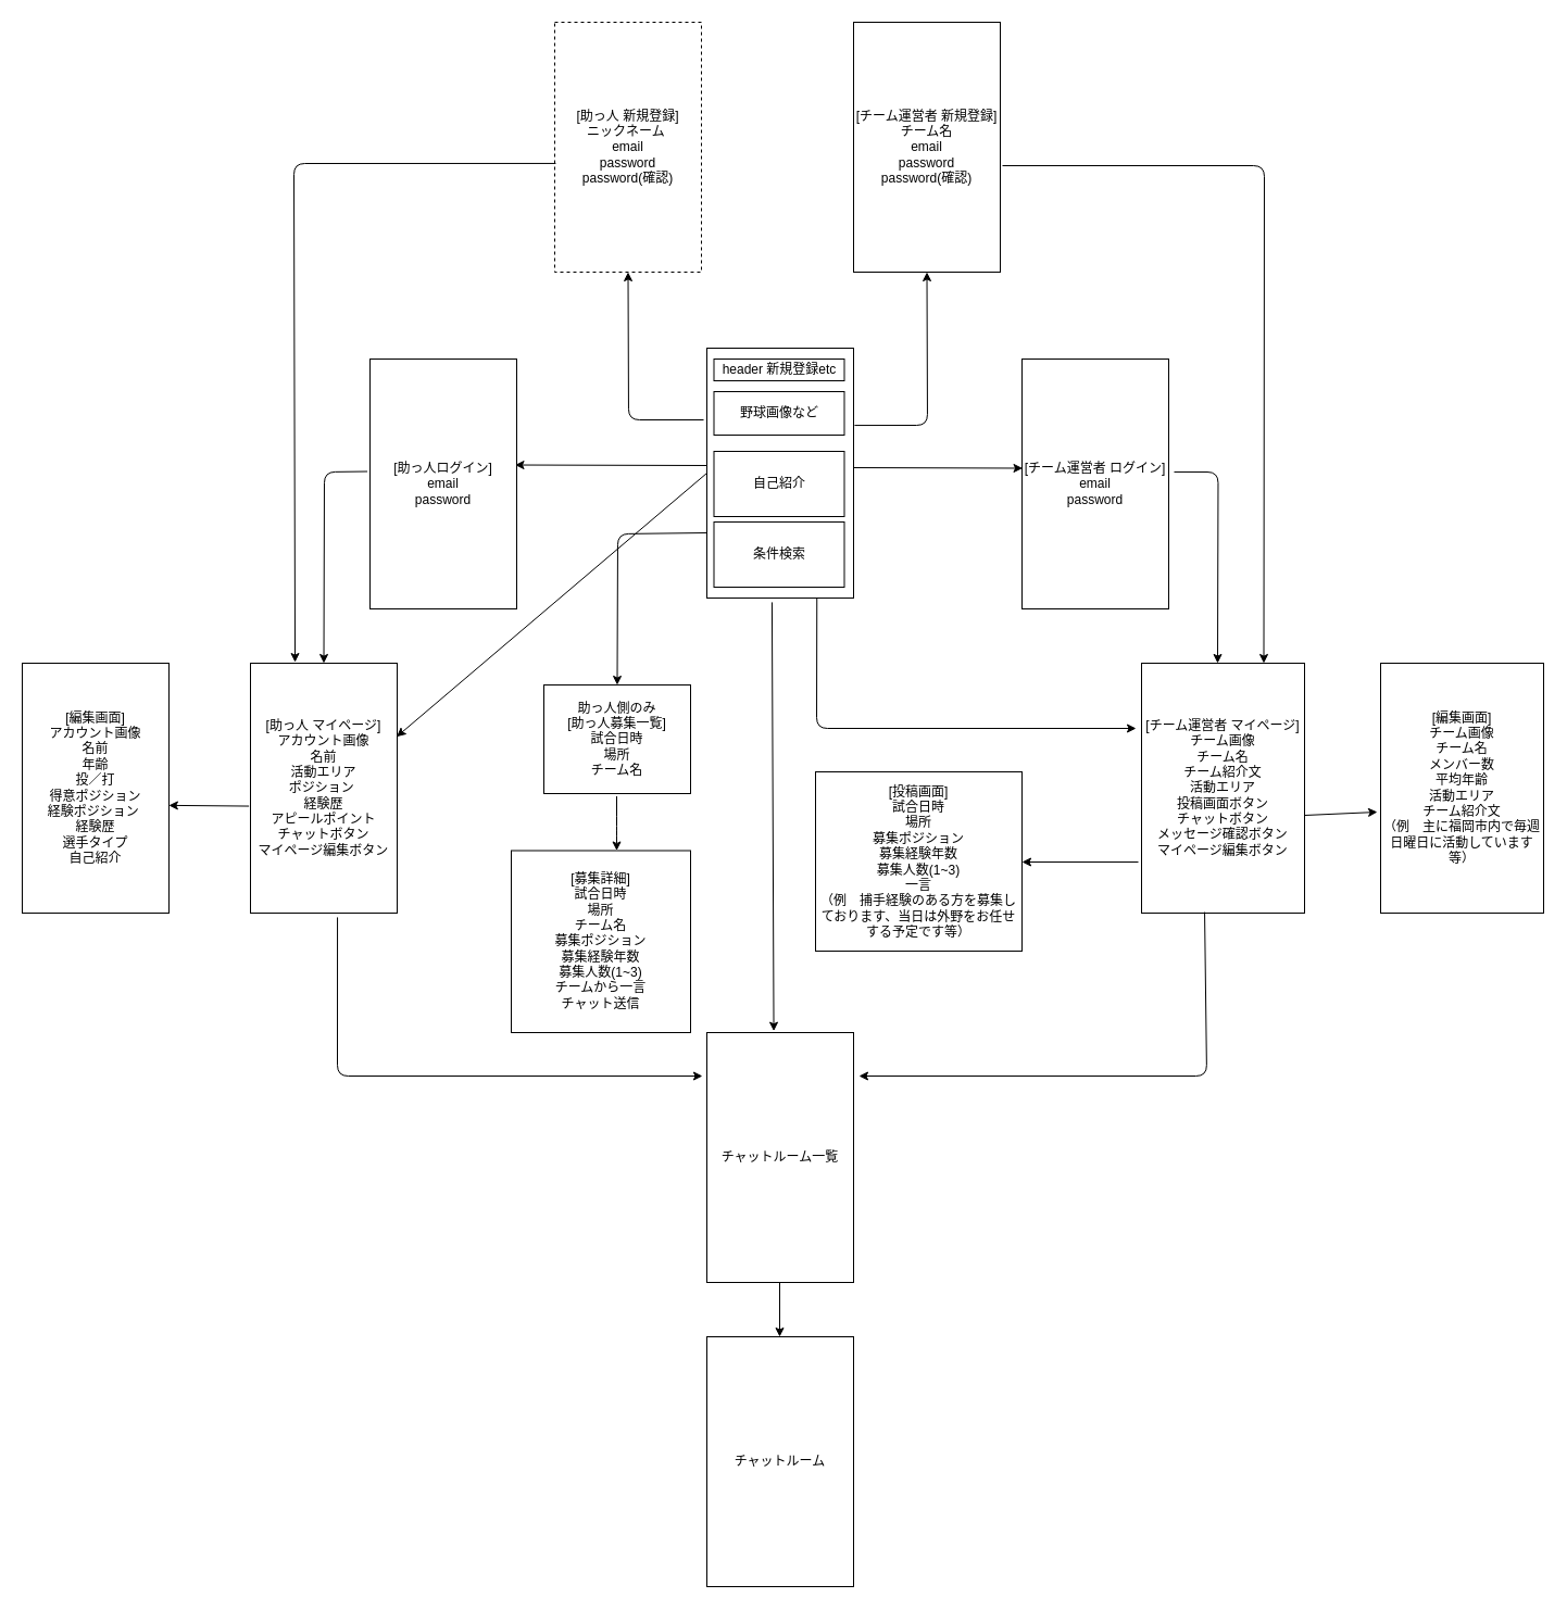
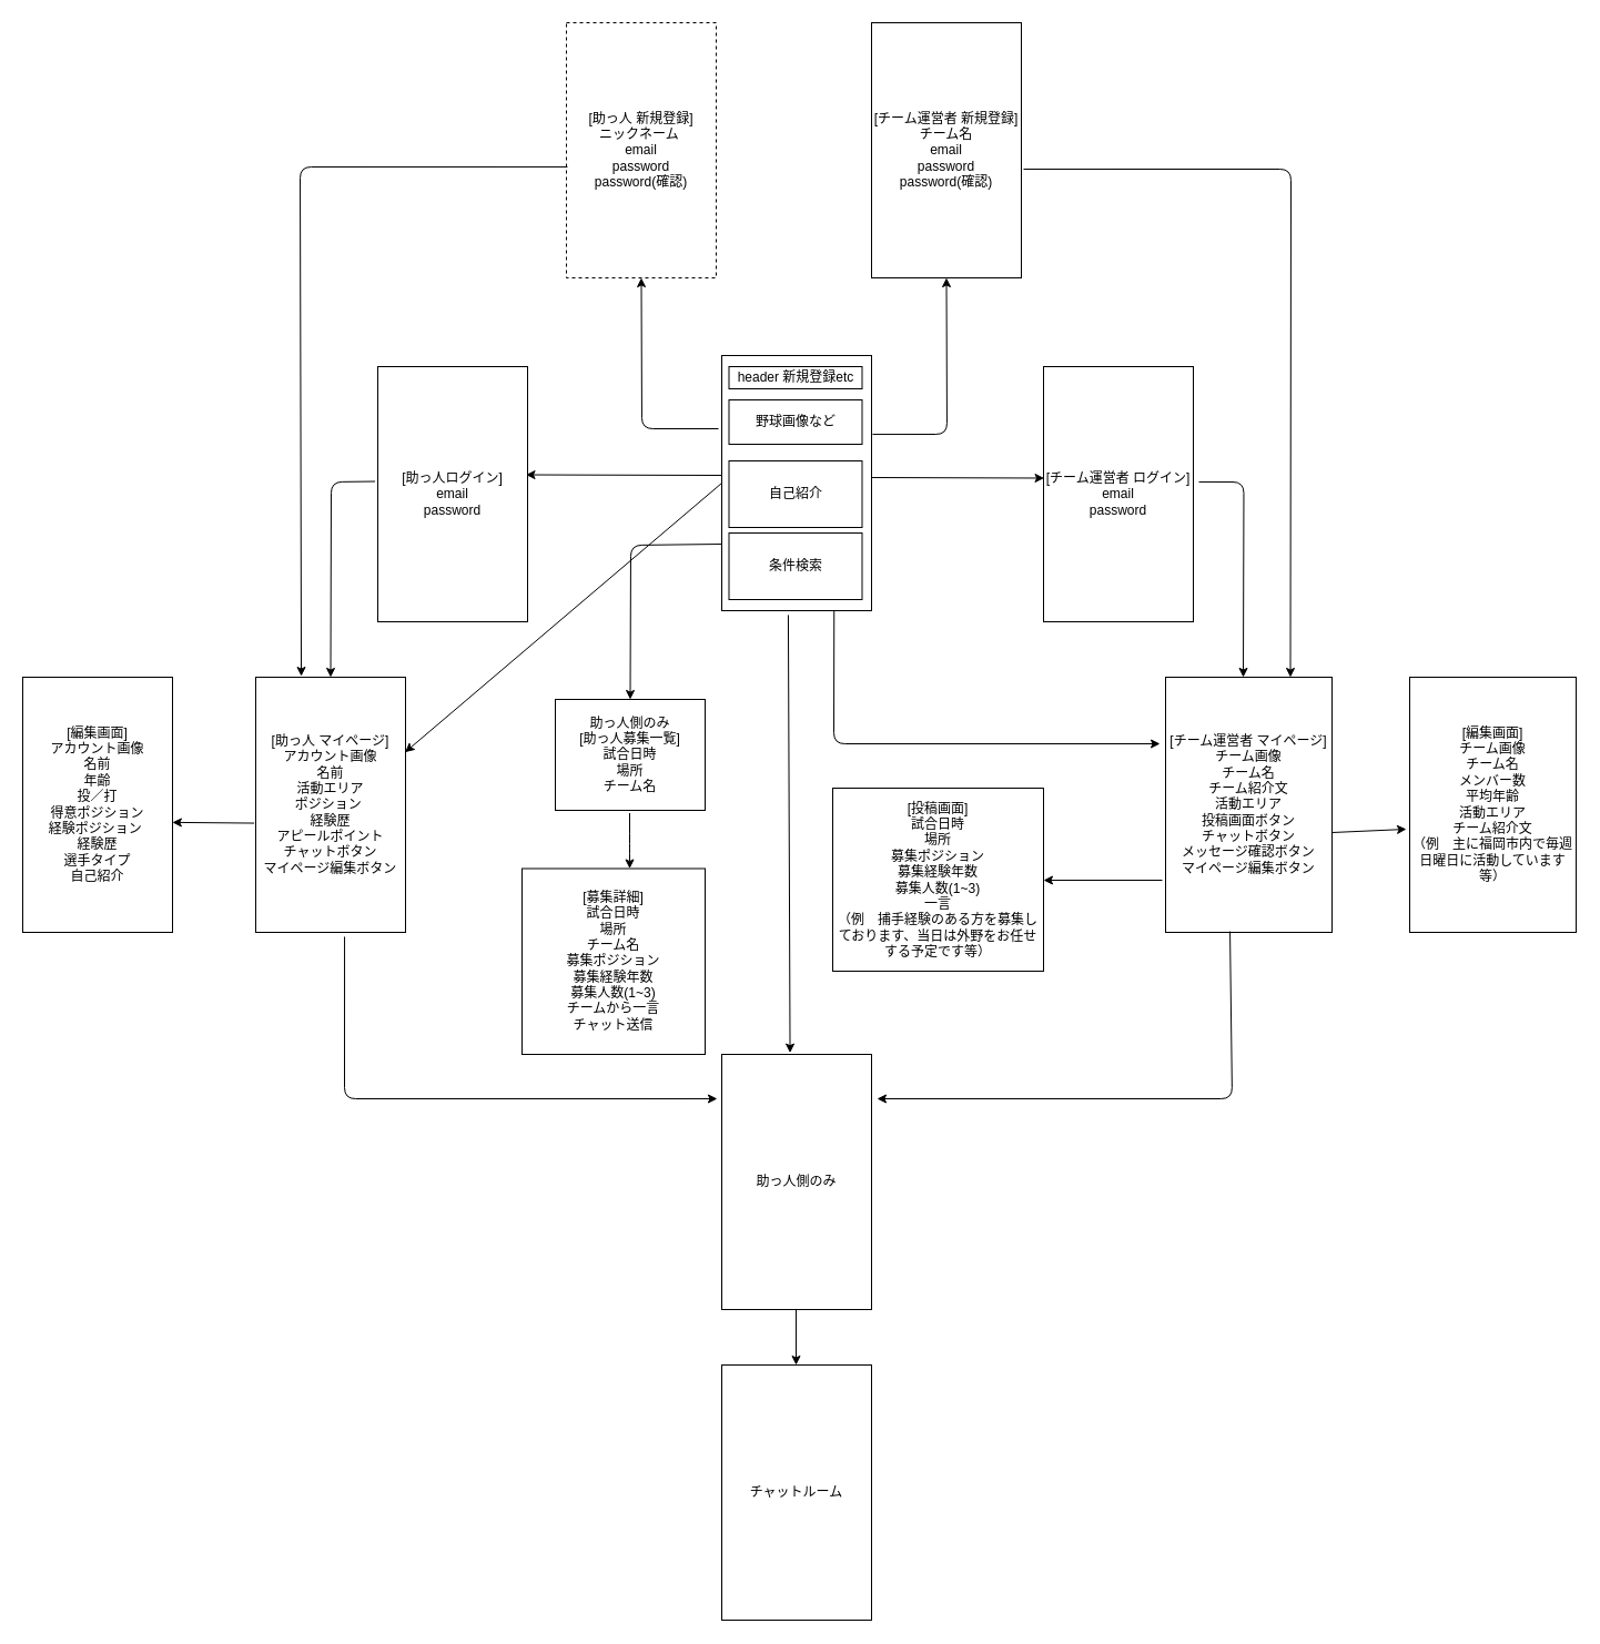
- <mxCell id="8" value="チャットルーム一覧" style="rounded=0;whiteSpace=wrap;html=1;" parent="1" vertex="1"><mxGeometry x="650" y="950" width="135" height="230" as="geometry" /></mxCell>
+ <mxCell id="8" value="助っ人側のみ" style="rounded=0;whiteSpace=wrap;html=1;" parent="1" vertex="1"><mxGeometry x="650" y="950" width="135" height="230" as="geometry" /></mxCell>
